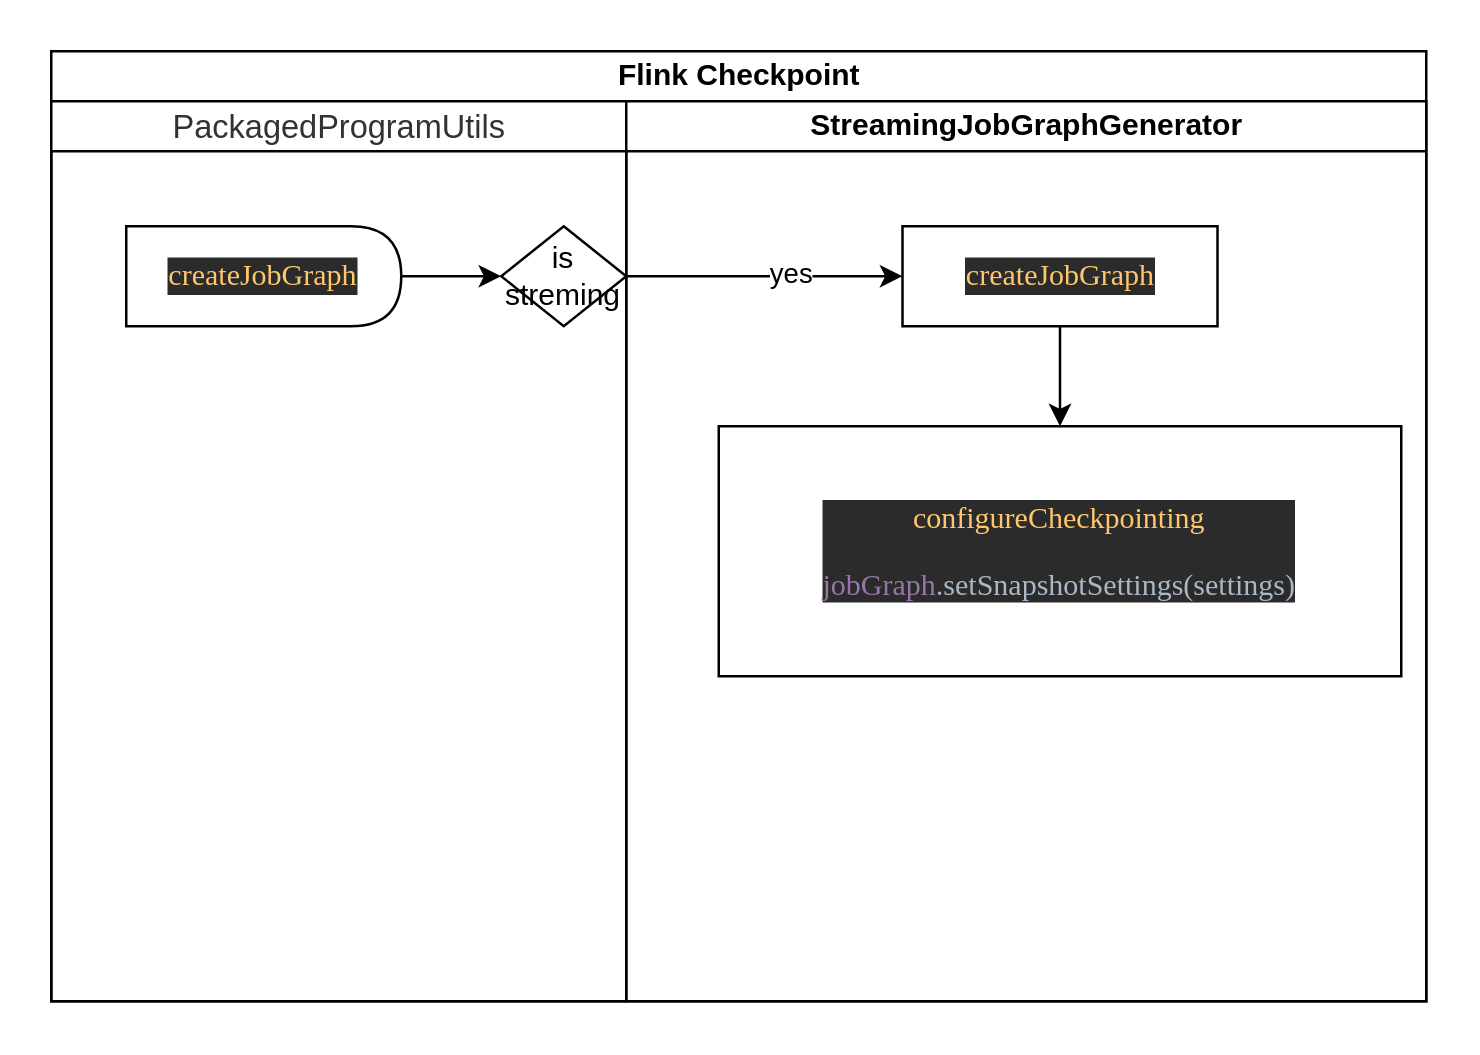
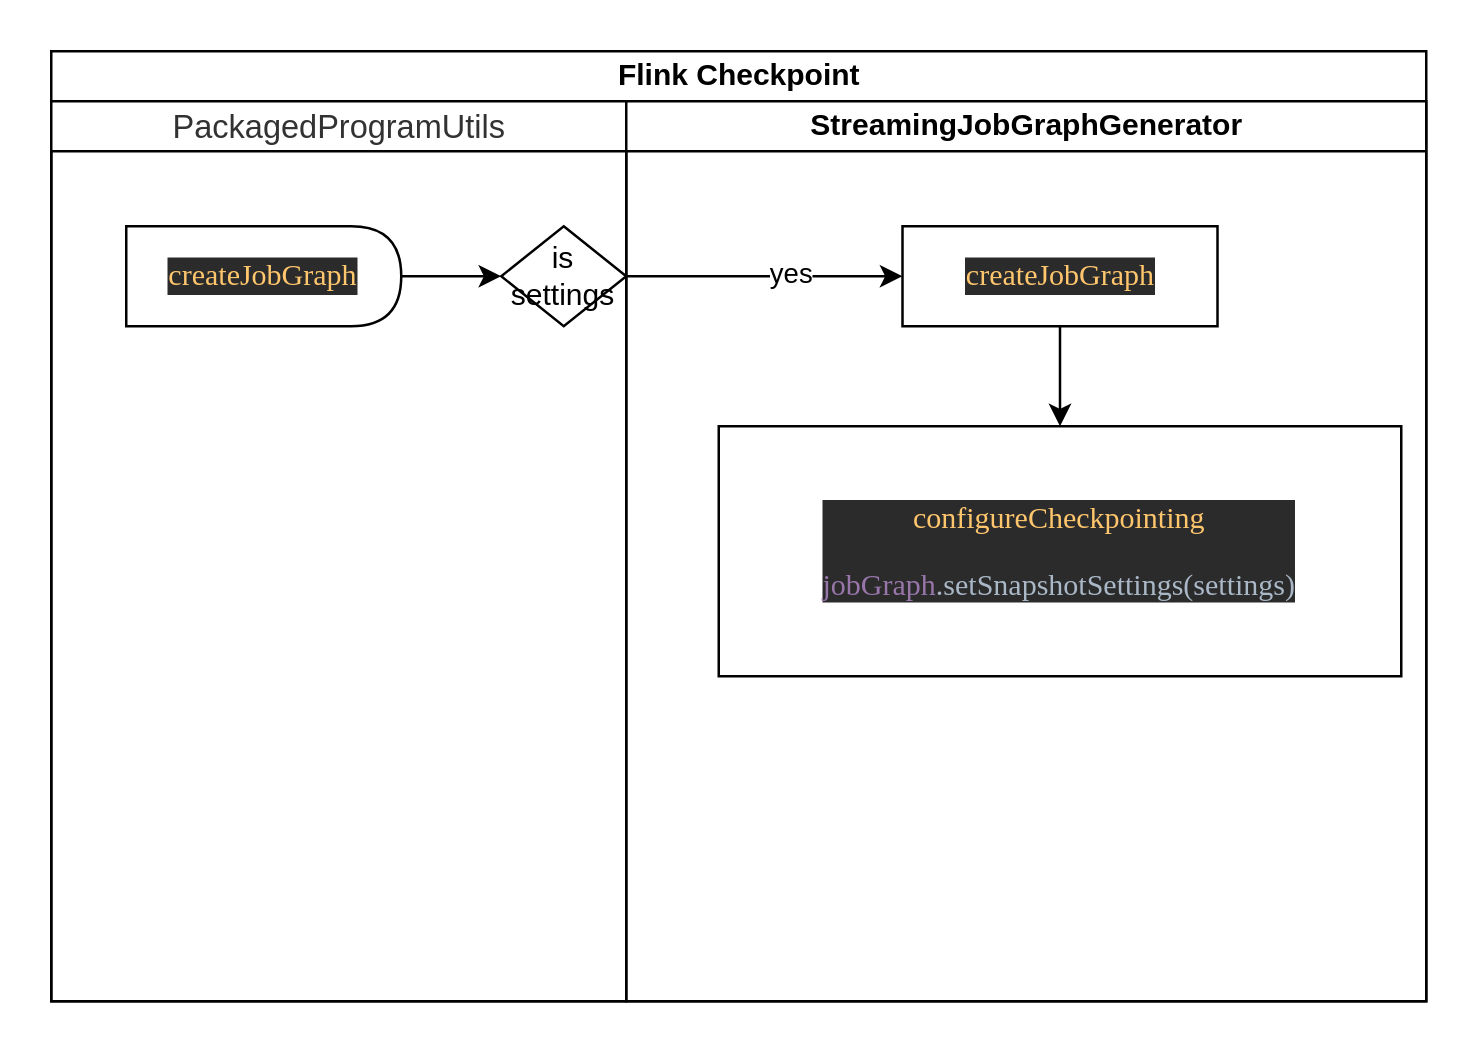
- <mxCell id="6" value="is streming" style="rhombus;whiteSpace=wrap;html=1;" vertex="1" parent="3"><mxGeometry x="180" y="50" width="50" height="40" as="geometry" /></mxCell>
+ <mxCell id="6" value="is settings" style="rhombus;whiteSpace=wrap;html=1;" vertex="1" parent="3"><mxGeometry x="180" y="50" width="50" height="40" as="geometry" /></mxCell>
